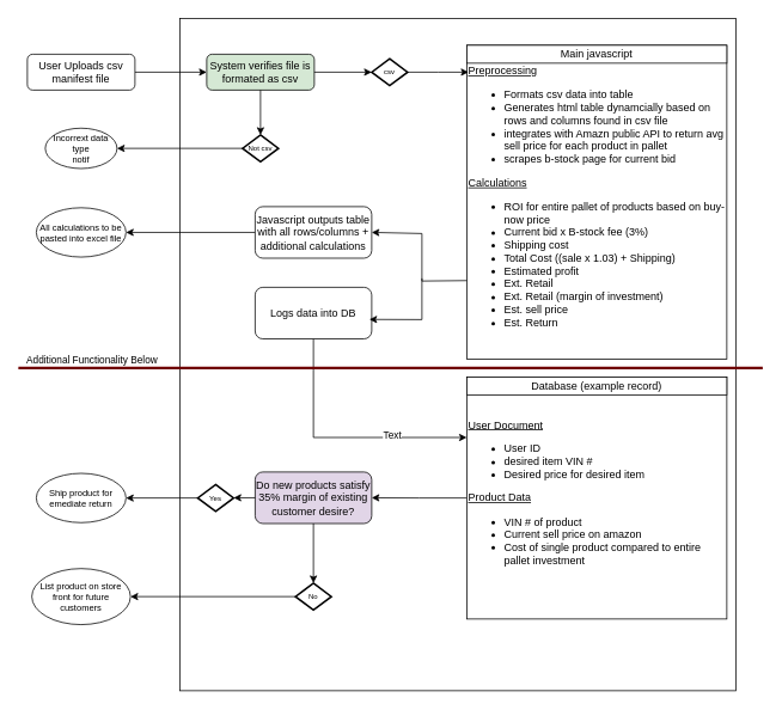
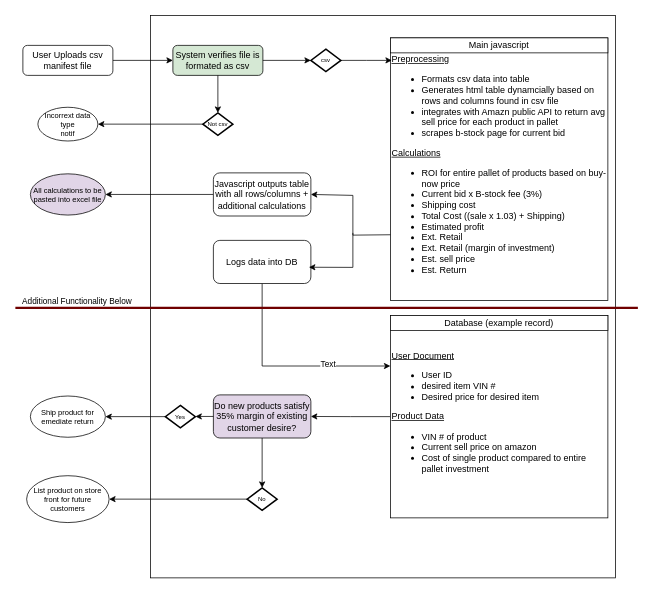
- <mxCell id="14" value="All calculations to be pasted into excel file" style="ellipse;whiteSpace=wrap;html=1;fontSize=10;" vertex="1" parent="1"><mxGeometry x="40" y="231.25" width="100" height="55" as="geometry" /></mxCell>
+ <mxCell id="14" value="All calculations to be pasted into excel file" style="ellipse;whiteSpace=wrap;html=1;fontSize=10;fillColor=#e1d5e7;" vertex="1" parent="1"><mxGeometry x="40" y="231.25" width="100" height="55" as="geometry" /></mxCell>
